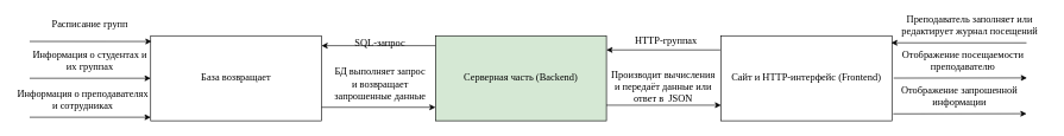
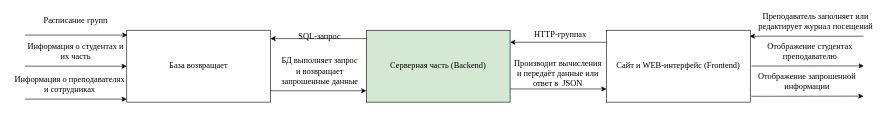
- <mxCell id="7" value="Информация о студентах и их группах" style="text;html=1;strokeColor=none;fillColor=none;align=center;verticalAlign=middle;whiteSpace=wrap;rounded=0;fontSize=14;fontFamily=Times New Roman;" vertex="1" parent="1"><mxGeometry x="40" y="70" width="170" height="30" as="geometry" /></mxCell>
+ <mxCell id="7" value="Информация о студентах и их часть" style="text;html=1;strokeColor=none;fillColor=none;align=center;verticalAlign=middle;whiteSpace=wrap;rounded=0;fontSize=14;fontFamily=Times New Roman;" vertex="1" parent="1"><mxGeometry x="40" y="70" width="170" height="30" as="geometry" /></mxCell>
- <mxCell id="19" value="Отображение посещаемости преподавателю" style="text;html=1;strokeColor=none;fillColor=none;align=center;verticalAlign=middle;whiteSpace=wrap;rounded=0;fontSize=14;fontFamily=Times New Roman;" vertex="1" parent="1"><mxGeometry x="1241" y="70" width="220" height="30" as="geometry" /></mxCell>
+ <mxCell id="19" value="Отображение студентах преподавателю" style="text;html=1;strokeColor=none;fillColor=none;align=center;verticalAlign=middle;whiteSpace=wrap;rounded=0;fontSize=14;fontFamily=Times New Roman;" vertex="1" parent="1"><mxGeometry x="1241" y="70" width="220" height="30" as="geometry" /></mxCell>
- <mxCell id="11" value="&lt;font face=&quot;Times New Roman&quot;&gt;&lt;span style=&quot;font-size: 14px;&quot;&gt;Сайт и HTTP-интерфейс (Frontend)&lt;/span&gt;&lt;/font&gt;" style="rounded=0;whiteSpace=wrap;html=1;" vertex="1" parent="1"><mxGeometry x="1011" y="50" width="240" height="120" as="geometry" /></mxCell>
+ <mxCell id="11" value="&lt;font face=&quot;Times New Roman&quot;&gt;&lt;span style=&quot;font-size: 14px;&quot;&gt;Сайт и WEB-интерфейс (Frontend)&lt;/span&gt;&lt;/font&gt;" style="rounded=0;whiteSpace=wrap;html=1;" vertex="1" parent="1"><mxGeometry x="1011" y="50" width="240" height="120" as="geometry" /></mxCell>
